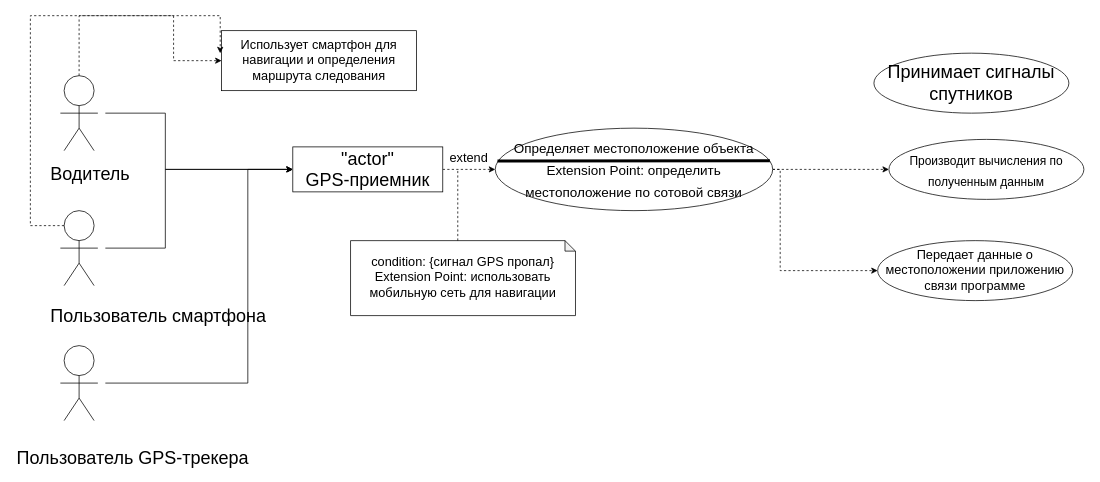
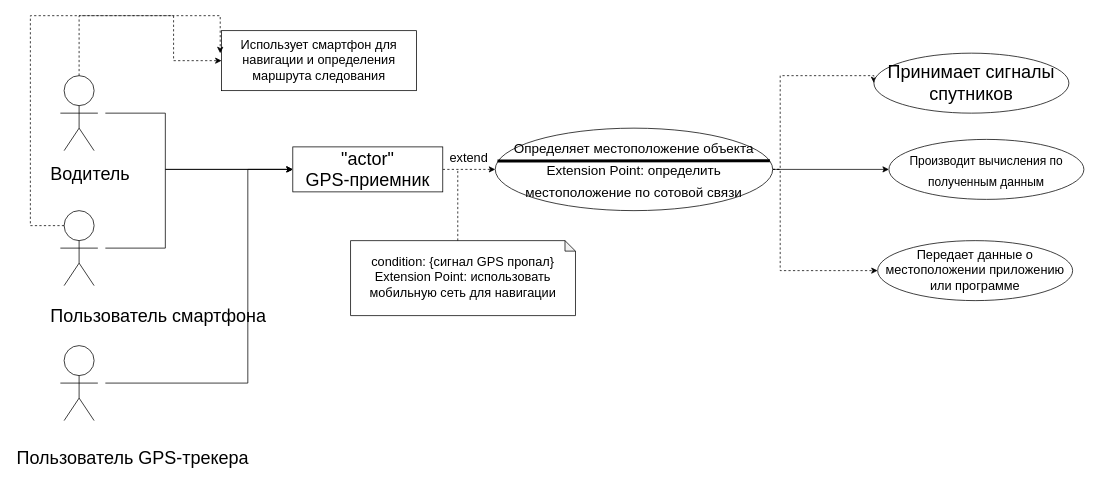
+ <mxCell id="26" value="" style="edgeStyle=orthogonalEdgeStyle;rounded=0;orthogonalLoop=1;jettySize=auto;html=1;fontSize=24;entryX=0;entryY=0.5;entryDx=0;entryDy=0;dashed=1;exitX=1;exitY=0.5;exitDx=0;exitDy=0;" edge="1" parent="1" source="32" target="29"><mxGeometry relative="1" as="geometry"><mxPoint x="760" y="120" as="targetPoint" /><Array as="points"><mxPoint x="1040" y="225" /><mxPoint x="1040" y="100" /></Array></mxGeometry></mxCell>
- <mxCell id="30" value="" style="edgeStyle=orthogonalEdgeStyle;rounded=0;orthogonalLoop=1;jettySize=auto;html=1;dashed=1;fontSize=17;entryX=0;entryY=0.5;entryDx=0;entryDy=0;" edge="1" parent="1" source="32" target="33"><mxGeometry relative="1" as="geometry"><mxPoint x="869.5" y="345" as="targetPoint" /><Array as="points" /></mxGeometry></mxCell>
+ <mxCell id="30" value="" style="edgeStyle=orthogonalEdgeStyle;rounded=0;orthogonalLoop=1;jettySize=auto;html=1;dashed=0;fontSize=17;entryX=0;entryY=0.5;entryDx=0;entryDy=0;" edge="1" parent="1" source="32" target="33"><mxGeometry relative="1" as="geometry"><mxPoint x="869.5" y="345" as="targetPoint" /><Array as="points" /></mxGeometry></mxCell>
- <mxCell id="34" value="Передает данные о местоположении приложению связи программе" style="ellipse;whiteSpace=wrap;html=1;rounded=1;comic=0;fontSize=17;" vertex="1" parent="1"><mxGeometry x="1170" y="320" width="260" height="80" as="geometry" /></mxCell>
+ <mxCell id="34" value="Передает данные о местоположении приложению или программе" style="ellipse;whiteSpace=wrap;html=1;rounded=1;comic=0;fontSize=17;" vertex="1" parent="1"><mxGeometry x="1170" y="320" width="260" height="80" as="geometry" /></mxCell>
